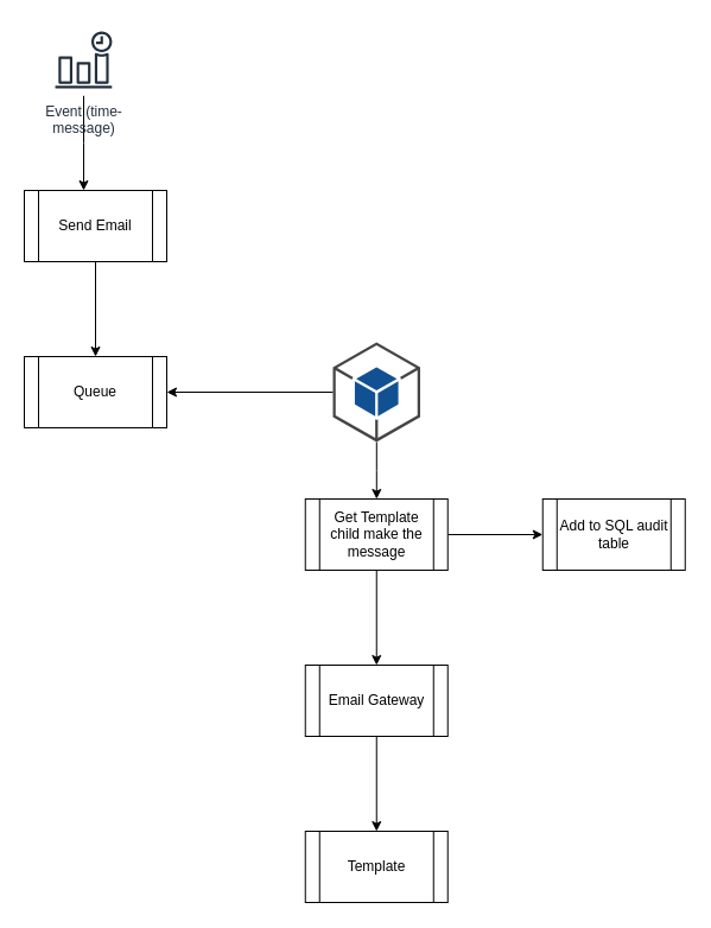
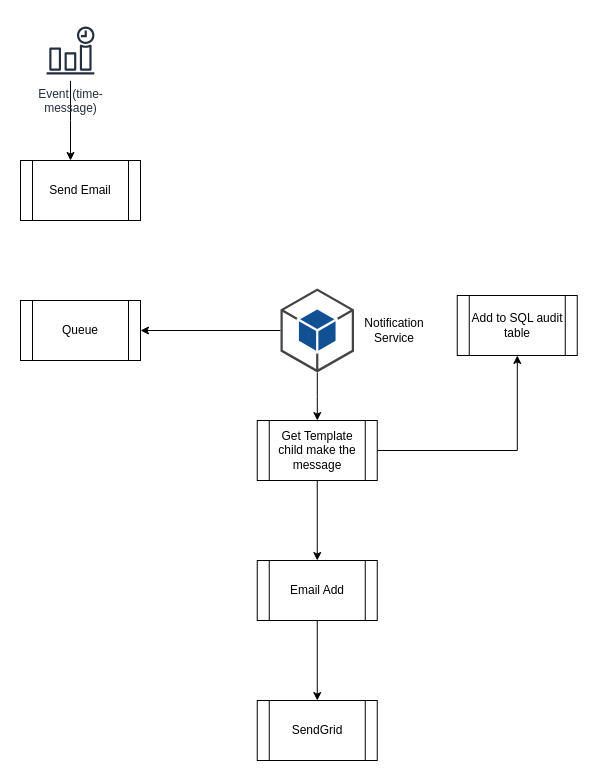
- <mxCell id="4" value="" style="edgeStyle=orthogonalEdgeStyle;rounded=0;orthogonalLoop=1;jettySize=auto;html=1;" edge="1" parent="1" source="5" target="6"><mxGeometry relative="1" as="geometry" /></mxCell>
+ <mxCell id="7" value="Notification Service" style="text;html=1;strokeColor=none;fillColor=none;align=center;verticalAlign=middle;whiteSpace=wrap;rounded=0;" vertex="1" parent="1"><mxGeometry x="364" y="315" width="60" height="30" as="geometry" /></mxCell>
- <mxCell id="17" value="Add to SQL audit table" style="shape=process;whiteSpace=wrap;html=1;backgroundOutline=1;" vertex="1" parent="1"><mxGeometry x="456.75" y="420" width="120" height="60" as="geometry" /></mxCell>
+ <mxCell id="17" value="Add to SQL audit table" style="shape=process;whiteSpace=wrap;html=1;backgroundOutline=1;" vertex="1" parent="1"><mxGeometry x="456.75" y="295" width="120" height="60" as="geometry" /></mxCell>
- <mxCell id="15" value="Email Gateway" style="shape=process;whiteSpace=wrap;html=1;backgroundOutline=1;" vertex="1" parent="1"><mxGeometry x="256.75" y="560" width="120" height="60" as="geometry" /></mxCell>
+ <mxCell id="15" value="Email Add" style="shape=process;whiteSpace=wrap;html=1;backgroundOutline=1;" vertex="1" parent="1"><mxGeometry x="256.75" y="560" width="120" height="60" as="geometry" /></mxCell>
- <mxCell id="16" value="Template" style="shape=process;whiteSpace=wrap;html=1;backgroundOutline=1;" vertex="1" parent="1"><mxGeometry x="256.75" y="700" width="120" height="60" as="geometry" /></mxCell>
+ <mxCell id="16" value="SendGrid" style="shape=process;whiteSpace=wrap;html=1;backgroundOutline=1;" vertex="1" parent="1"><mxGeometry x="256.75" y="700" width="120" height="60" as="geometry" /></mxCell>
